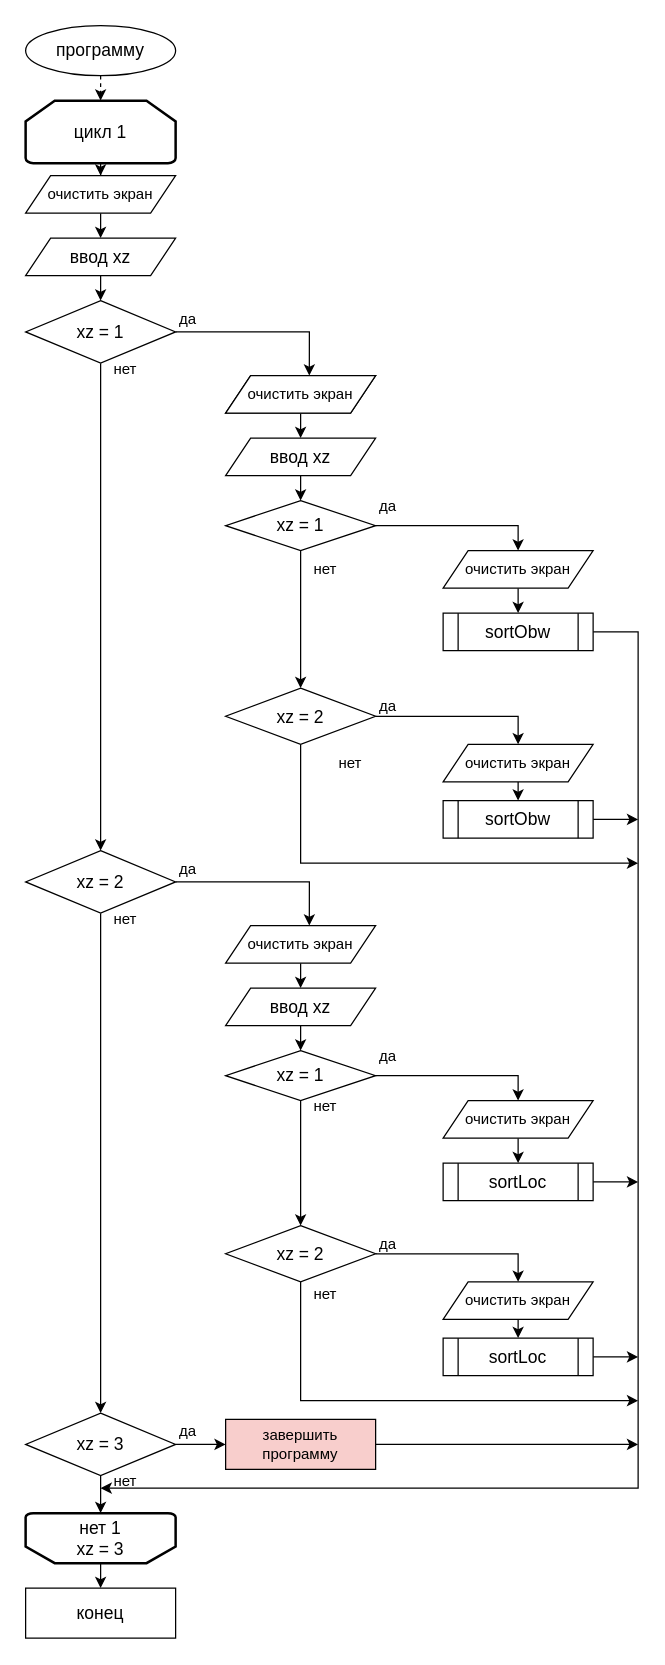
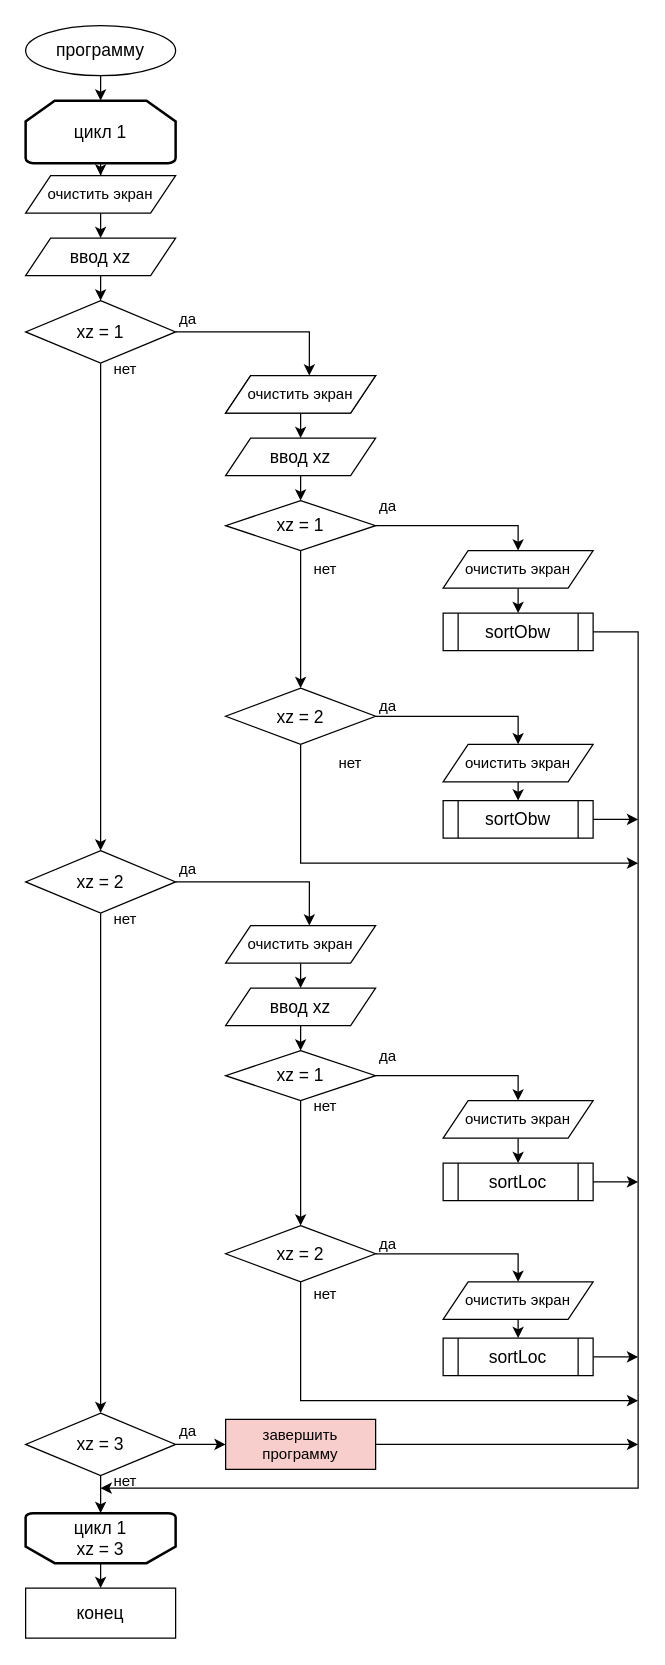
- <mxCell id="15" style="edgeStyle=orthogonalEdgeStyle;rounded=0;orthogonalLoop=1;jettySize=auto;html=1;exitX=0.5;exitY=1;exitDx=0;exitDy=0;entryX=0.5;entryY=0;entryDx=0;entryDy=0;entryPerimeter=0;dashed=1;" edge="1" parent="1" source="2" target="4"><mxGeometry relative="1" as="geometry" /></mxCell>
+ <mxCell id="15" style="edgeStyle=orthogonalEdgeStyle;rounded=0;orthogonalLoop=1;jettySize=auto;html=1;exitX=0.5;exitY=1;exitDx=0;exitDy=0;entryX=0.5;entryY=0;entryDx=0;entryDy=0;entryPerimeter=0;" edge="1" parent="1" source="2" target="4"><mxGeometry relative="1" as="geometry" /></mxCell>
- <mxCell id="71" value="&lt;font style=&quot;font-size: 14px;&quot;&gt;нет 1&lt;br&gt;xz = 3&lt;/font&gt;" style="text;html=1;strokeColor=none;fillColor=none;align=center;verticalAlign=middle;whiteSpace=wrap;rounded=0;" vertex="1" parent="1"><mxGeometry x="50" y="1227.5" width="60" height="5" as="geometry" /></mxCell>
+ <mxCell id="71" value="&lt;font style=&quot;font-size: 14px;&quot;&gt;цикл 1&lt;br&gt;xz = 3&lt;/font&gt;" style="text;html=1;strokeColor=none;fillColor=none;align=center;verticalAlign=middle;whiteSpace=wrap;rounded=0;" vertex="1" parent="1"><mxGeometry x="50" y="1227.5" width="60" height="5" as="geometry" /></mxCell>
